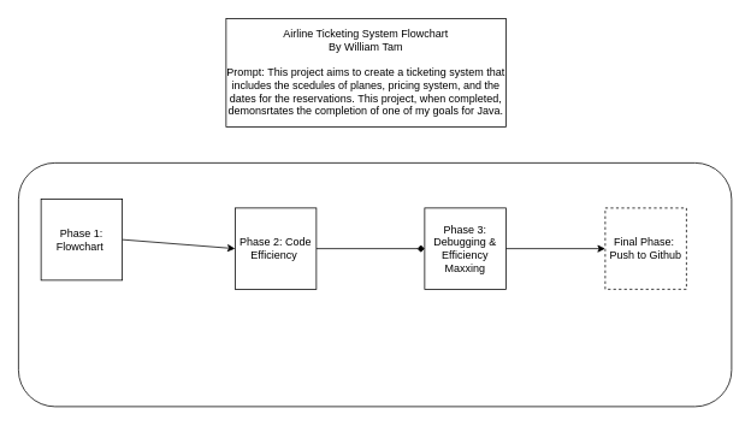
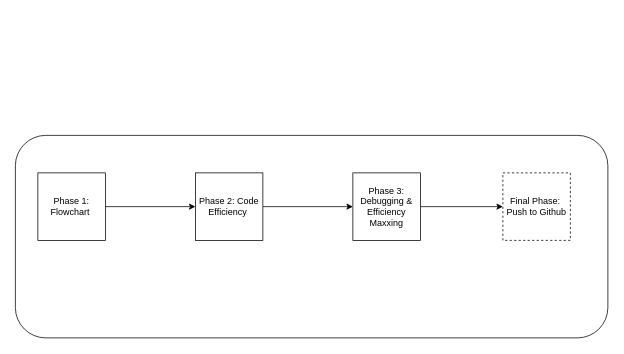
- <mxCell id="2" value="Airline Ticketing System Flowchart&lt;br&gt;By William Tam&lt;br&gt;&lt;br&gt;Prompt: This project aims to create a ticketing system that includes the scedules of planes, pricing system, and the dates for the reservations. This project, when completed, demonsrtates the completion of one of my goals for Java." style="rounded=0;whiteSpace=wrap;html=1;" parent="1" vertex="1"><mxGeometry x="250" y="20" width="310" height="120" as="geometry" /></mxCell>
- <mxCell id="5" value="Phase 1: Flowchart&amp;nbsp;" style="whiteSpace=wrap;html=1;aspect=fixed;" parent="1" vertex="1"><mxGeometry x="45" y="220" width="90" height="90" as="geometry" /></mxCell>
+ <mxCell id="5" value="Phase 1: Flowchart&amp;nbsp;" style="whiteSpace=wrap;html=1;aspect=fixed;" parent="1" vertex="1"><mxGeometry x="50" y="230" width="90" height="90" as="geometry" /></mxCell>
- <mxCell id="6" style="edgeStyle=none;html=1;exitX=1;exitY=0.5;exitDx=0;exitDy=0;entryX=0;entryY=0.5;entryDx=0;entryDy=0;endArrow=diamond;" edge="1" parent="1" source="7" target="9"><mxGeometry relative="1" as="geometry" /></mxCell>
+ <mxCell id="6" style="edgeStyle=none;html=1;exitX=1;exitY=0.5;exitDx=0;exitDy=0;entryX=0;entryY=0.5;entryDx=0;entryDy=0;" edge="1" parent="1" source="7" target="9"><mxGeometry relative="1" as="geometry" /></mxCell>
